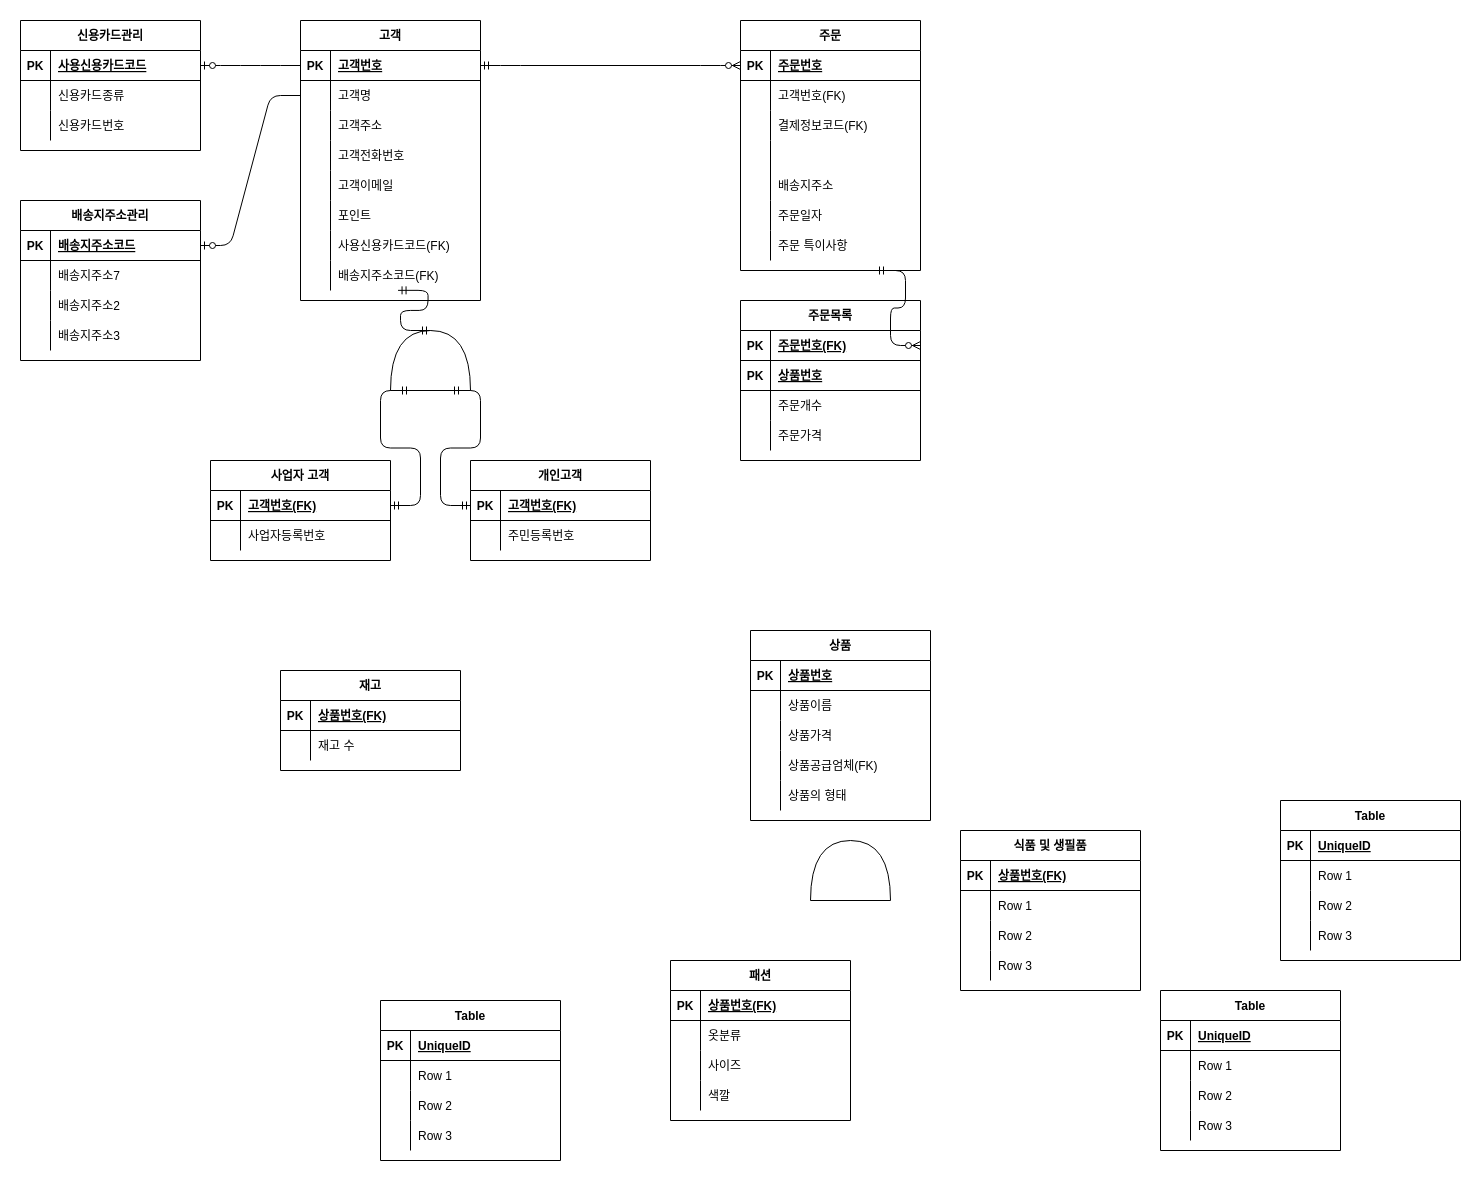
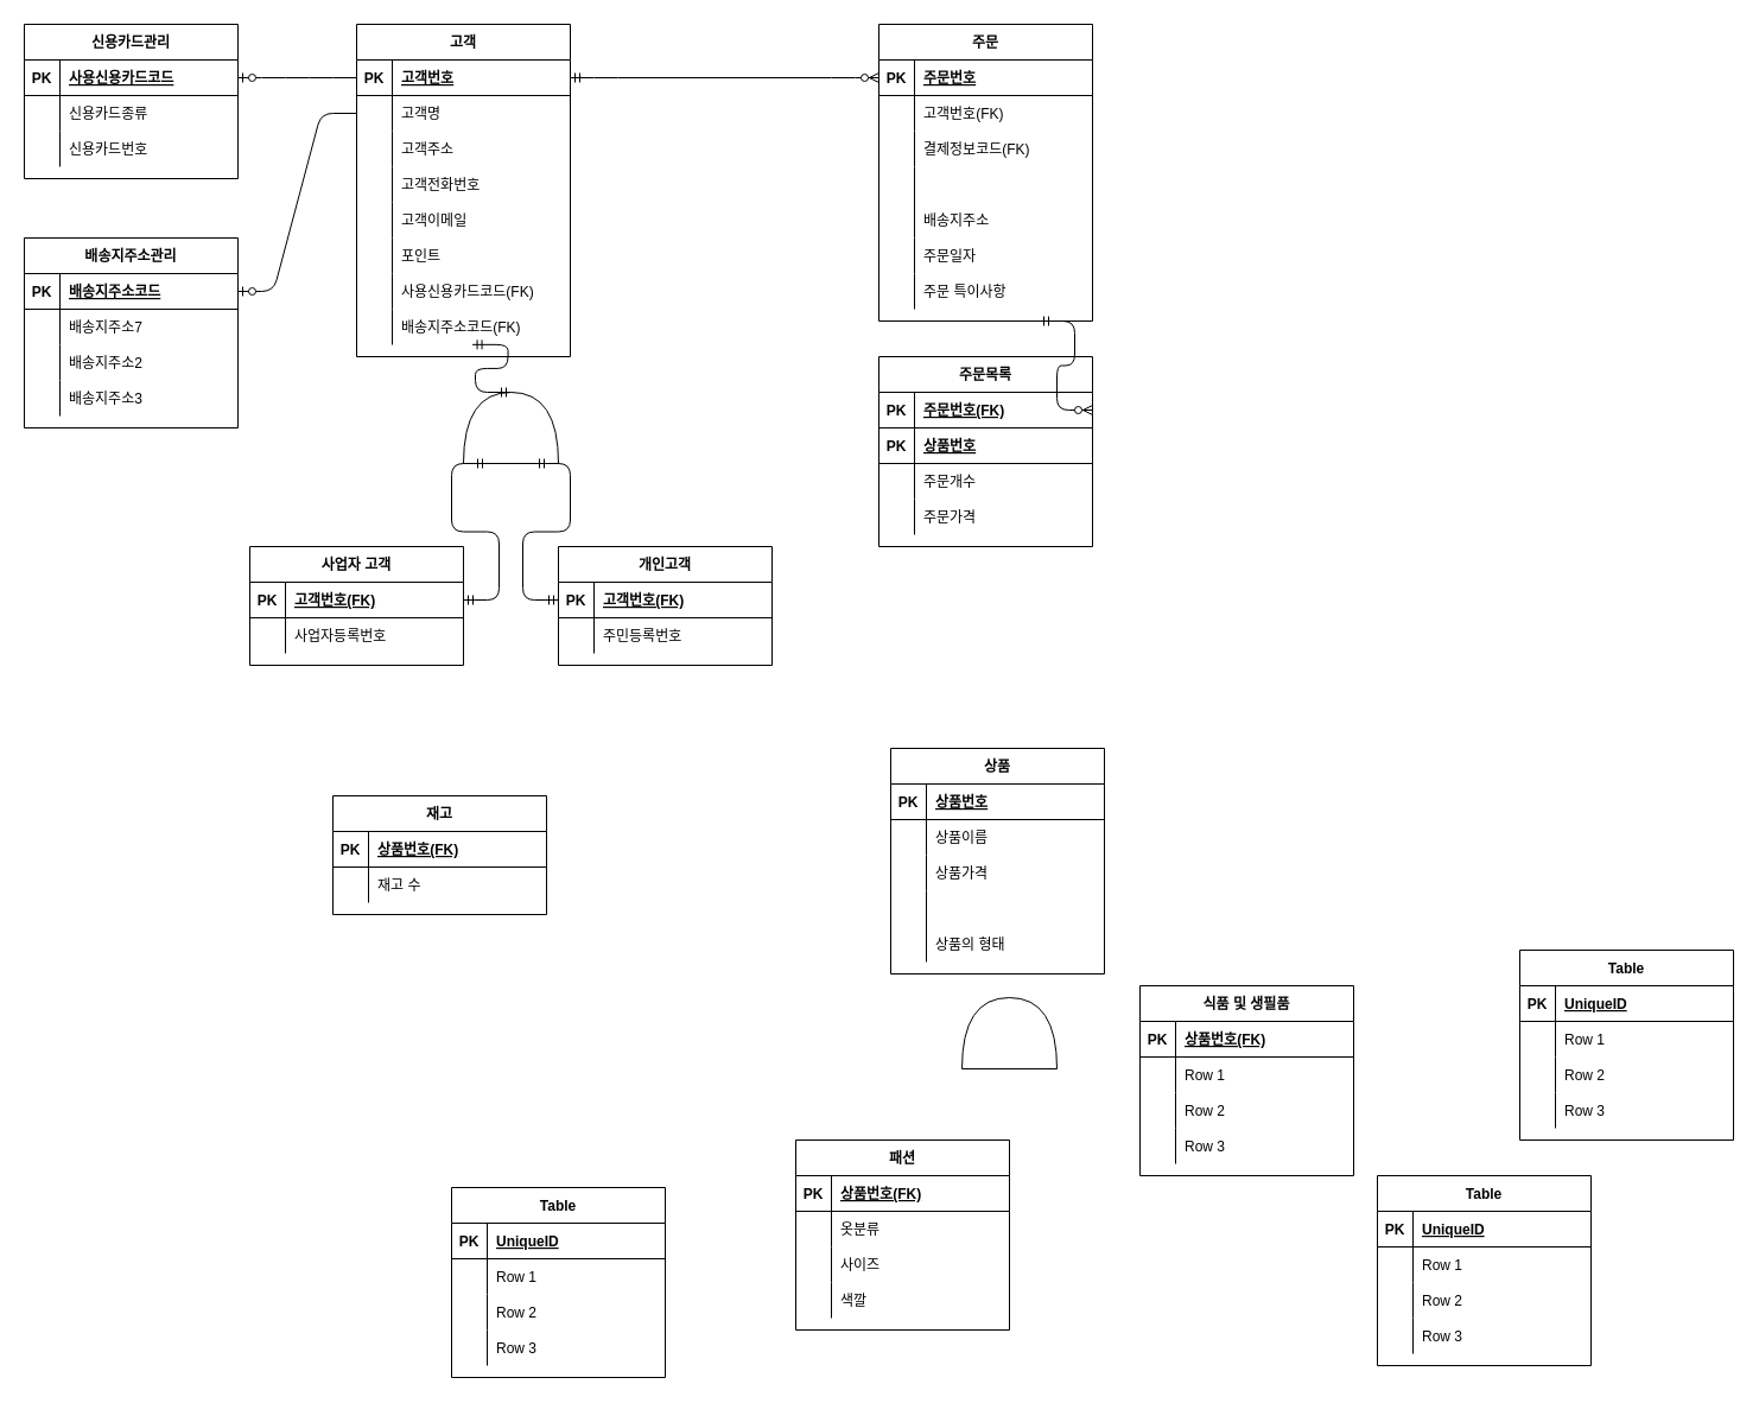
- <mxCell id="125" value="상품공급엄체(FK)" style="shape=partialRectangle;connectable=0;fillColor=none;top=0;left=0;bottom=0;right=0;align=left;spacingLeft=6;overflow=hidden;" vertex="1" parent="123"><mxGeometry x="30" width="150" height="30" as="geometry" /></mxCell>
